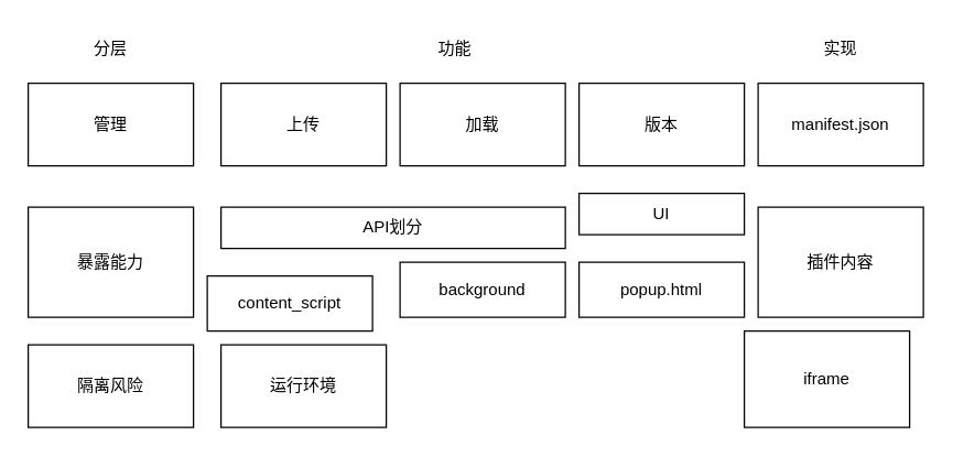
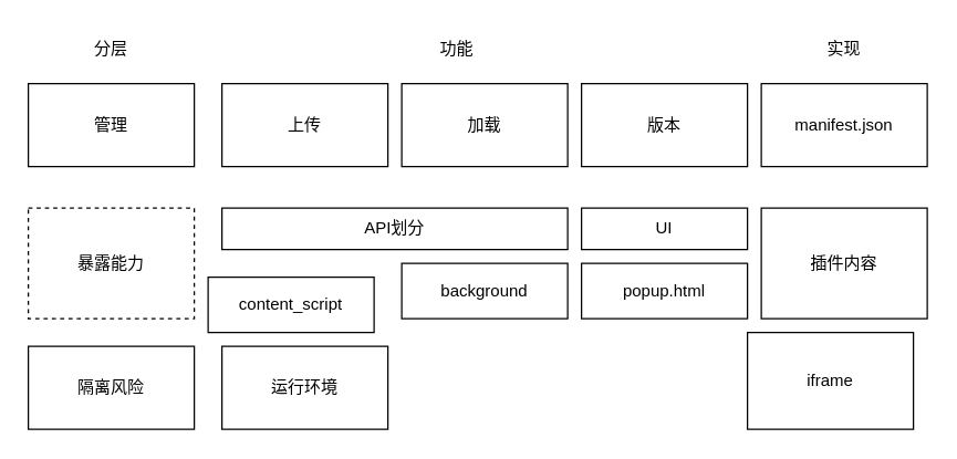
- <mxCell id="13" value="UI" style="rounded=0;whiteSpace=wrap;html=1;" parent="1" vertex="1"><mxGeometry x="420" y="140" width="120" height="30" as="geometry" /></mxCell>
+ <mxCell id="13" value="UI" style="rounded=0;whiteSpace=wrap;html=1;" parent="1" vertex="1"><mxGeometry x="420" y="150" width="120" height="30" as="geometry" /></mxCell>
- <mxCell id="3" value="暴露能力" style="rounded=0;whiteSpace=wrap;html=1;" parent="1" vertex="1"><mxGeometry x="20" y="150" width="120" height="80" as="geometry" /></mxCell>
+ <mxCell id="3" value="暴露能力" style="rounded=0;whiteSpace=wrap;html=1;dashed=1;" parent="1" vertex="1"><mxGeometry x="20" y="150" width="120" height="80" as="geometry" /></mxCell>
